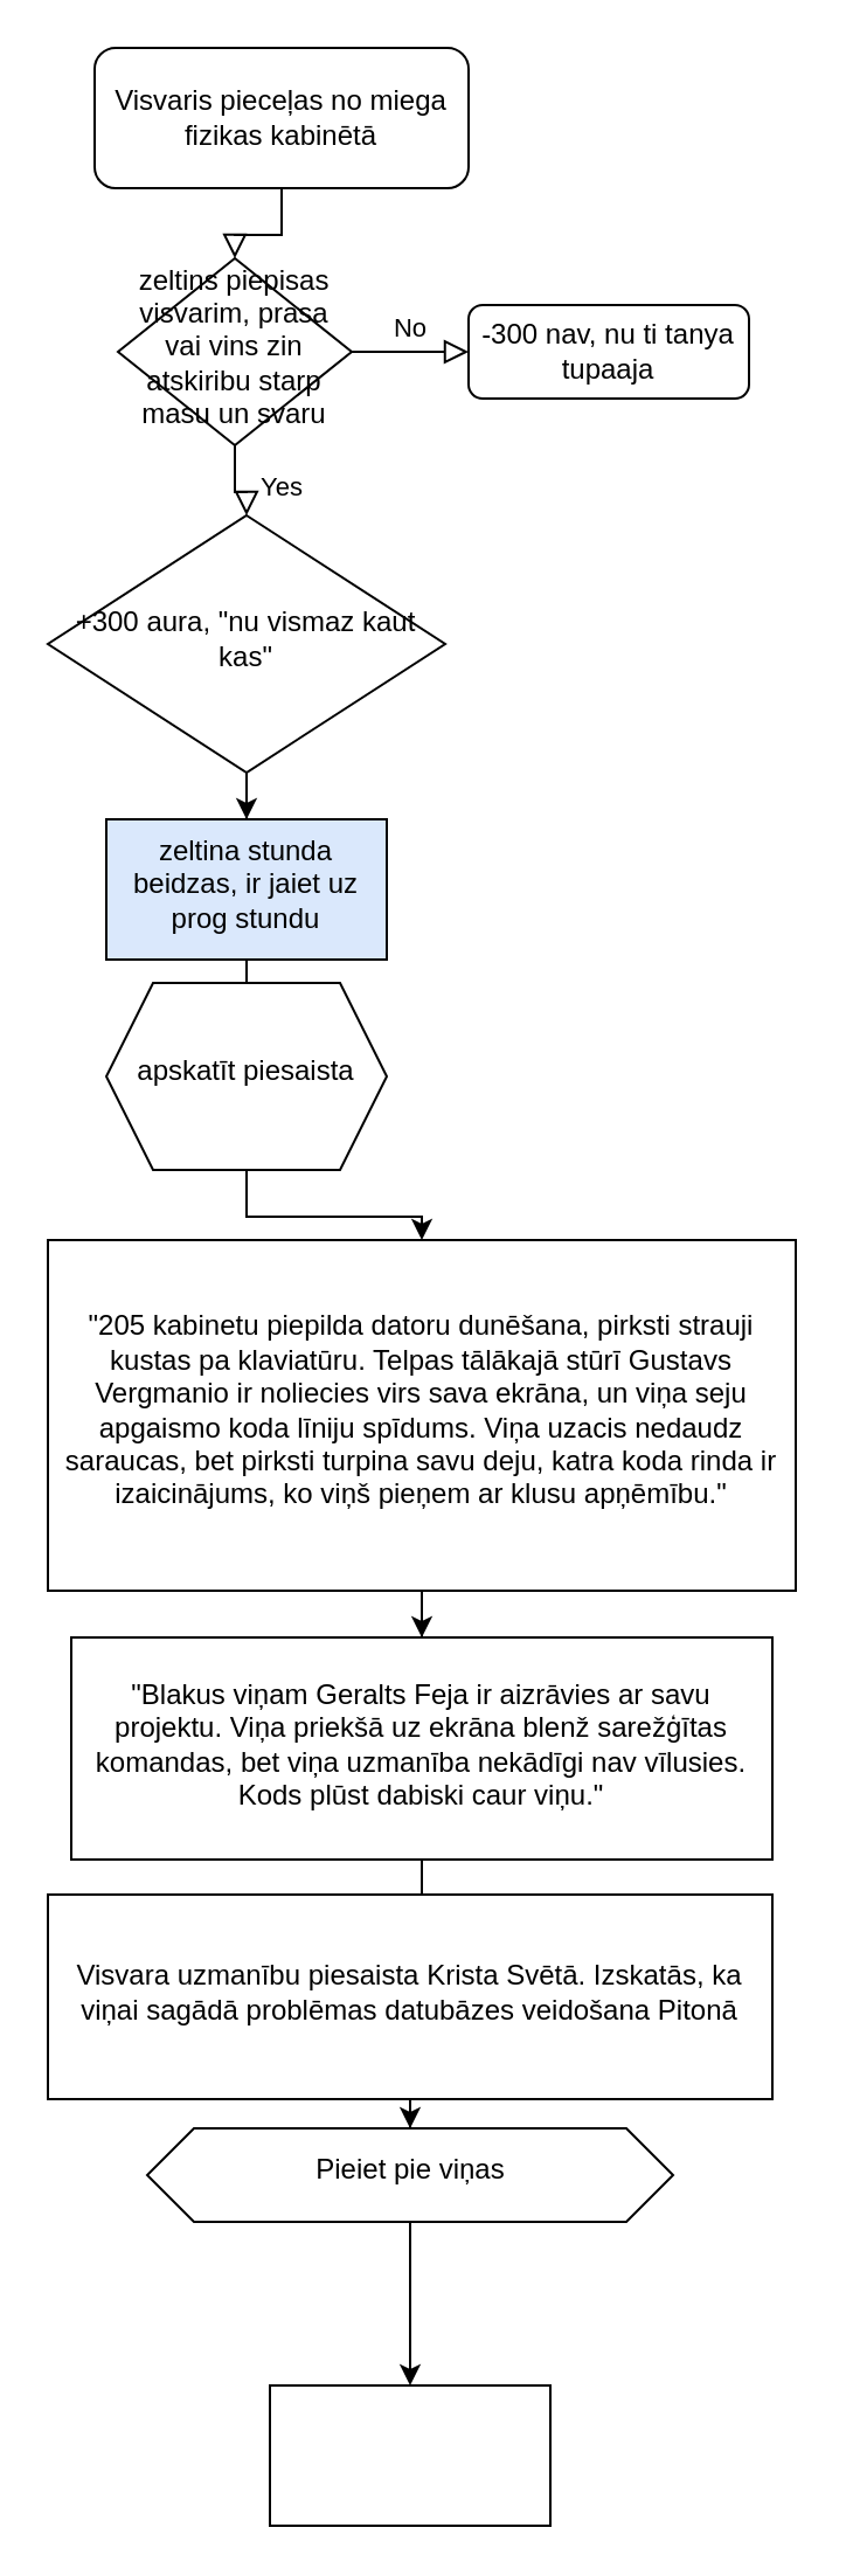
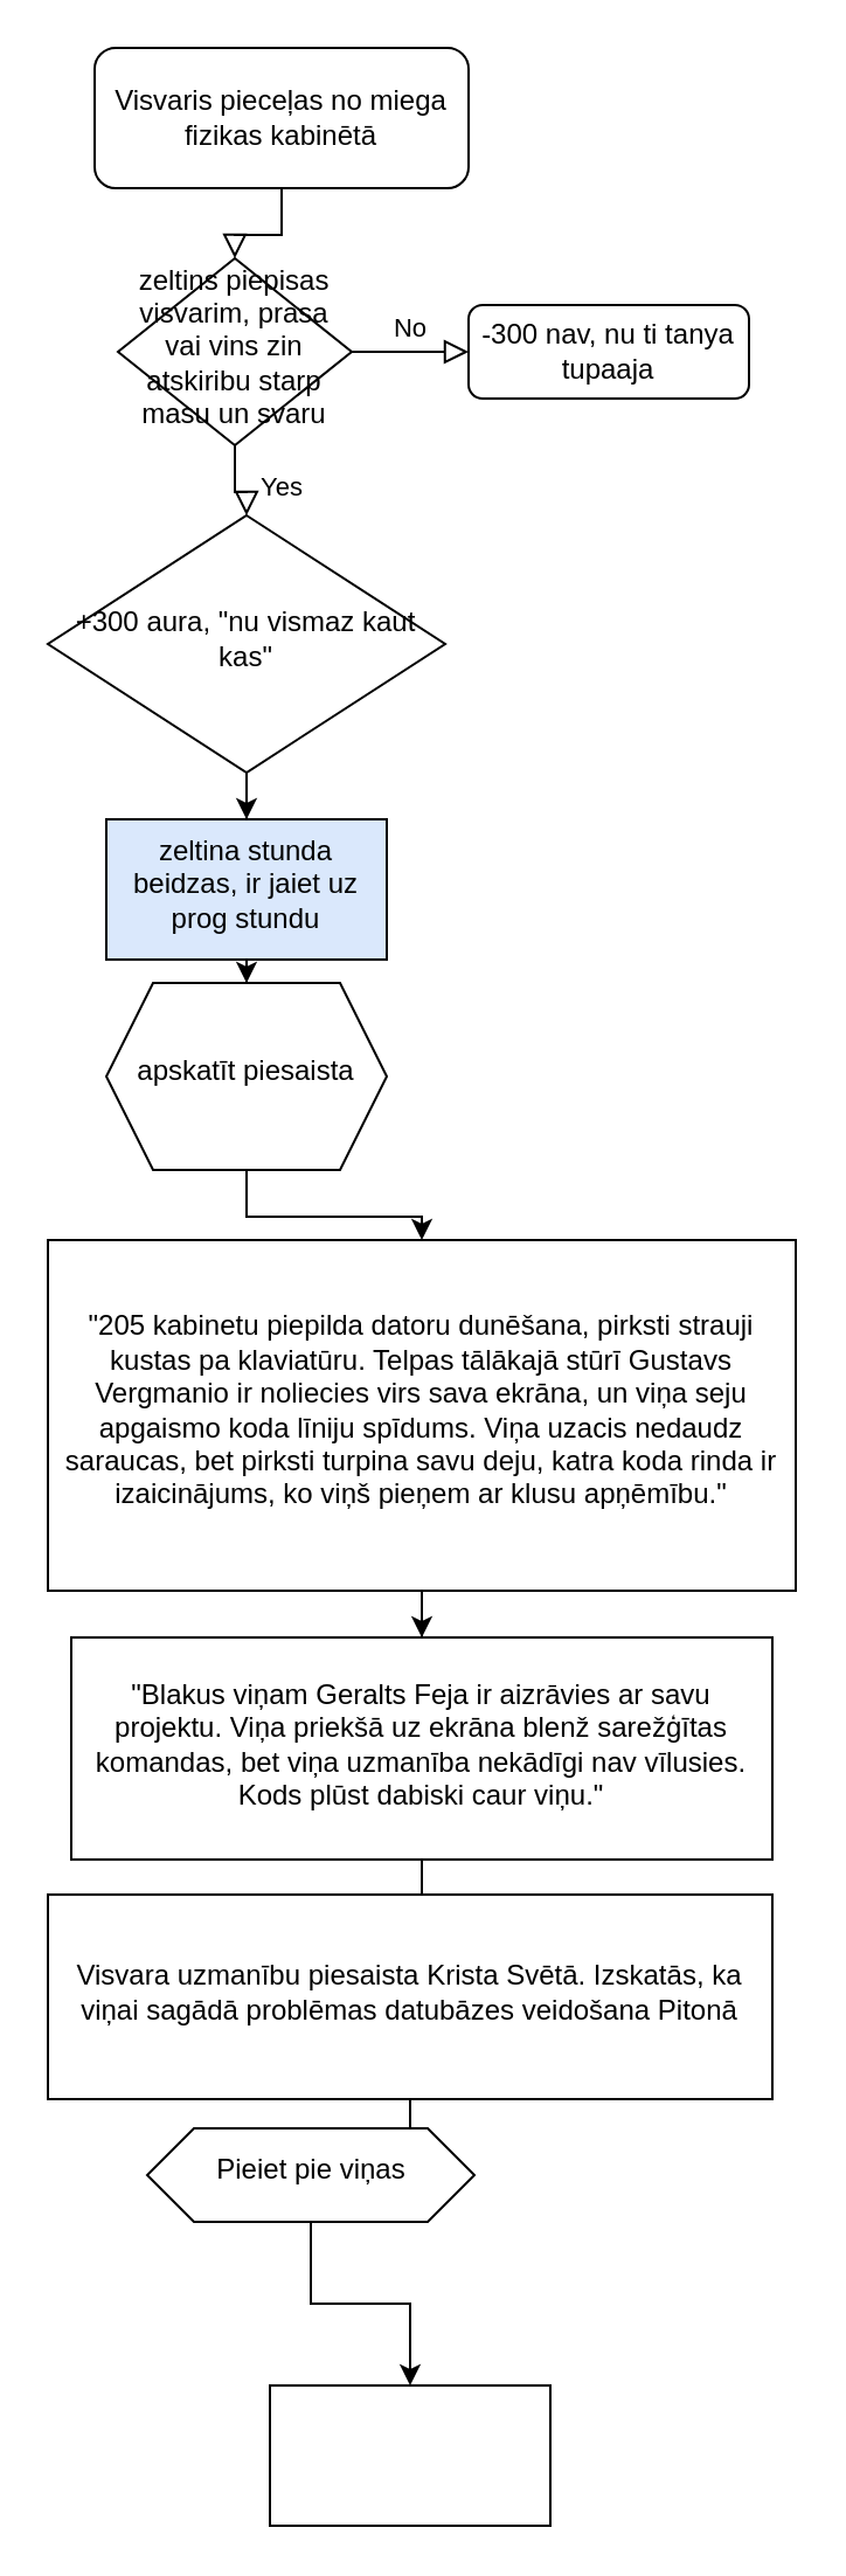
- <mxCell id="10" value="" style="edgeStyle=orthogonalEdgeStyle;rounded=0;orthogonalLoop=1;jettySize=auto;html=1;endArrow=none;" parent="1" source="11" target="13" edge="1"><mxGeometry relative="1" as="geometry" /></mxCell>
+ <mxCell id="10" value="" style="edgeStyle=orthogonalEdgeStyle;rounded=0;orthogonalLoop=1;jettySize=auto;html=1;" parent="1" source="11" target="13" edge="1"><mxGeometry relative="1" as="geometry" /></mxCell>
- <mxCell id="21" value="Pieiet pie viņas" style="shape=hexagon;perimeter=hexagonPerimeter2;whiteSpace=wrap;html=1;fixedSize=1;shadow=0;strokeWidth=1;spacing=6;spacingTop=-4;" vertex="1" parent="1"><mxGeometry x="62.5" y="910" width="225" height="40" as="geometry" /></mxCell>
+ <mxCell id="21" value="Pieiet pie viņas" style="shape=hexagon;perimeter=hexagonPerimeter2;whiteSpace=wrap;html=1;fixedSize=1;shadow=0;strokeWidth=1;spacing=6;spacingTop=-4;" vertex="1" parent="1"><mxGeometry x="62.5" y="910" width="140" height="40" as="geometry" /></mxCell>
